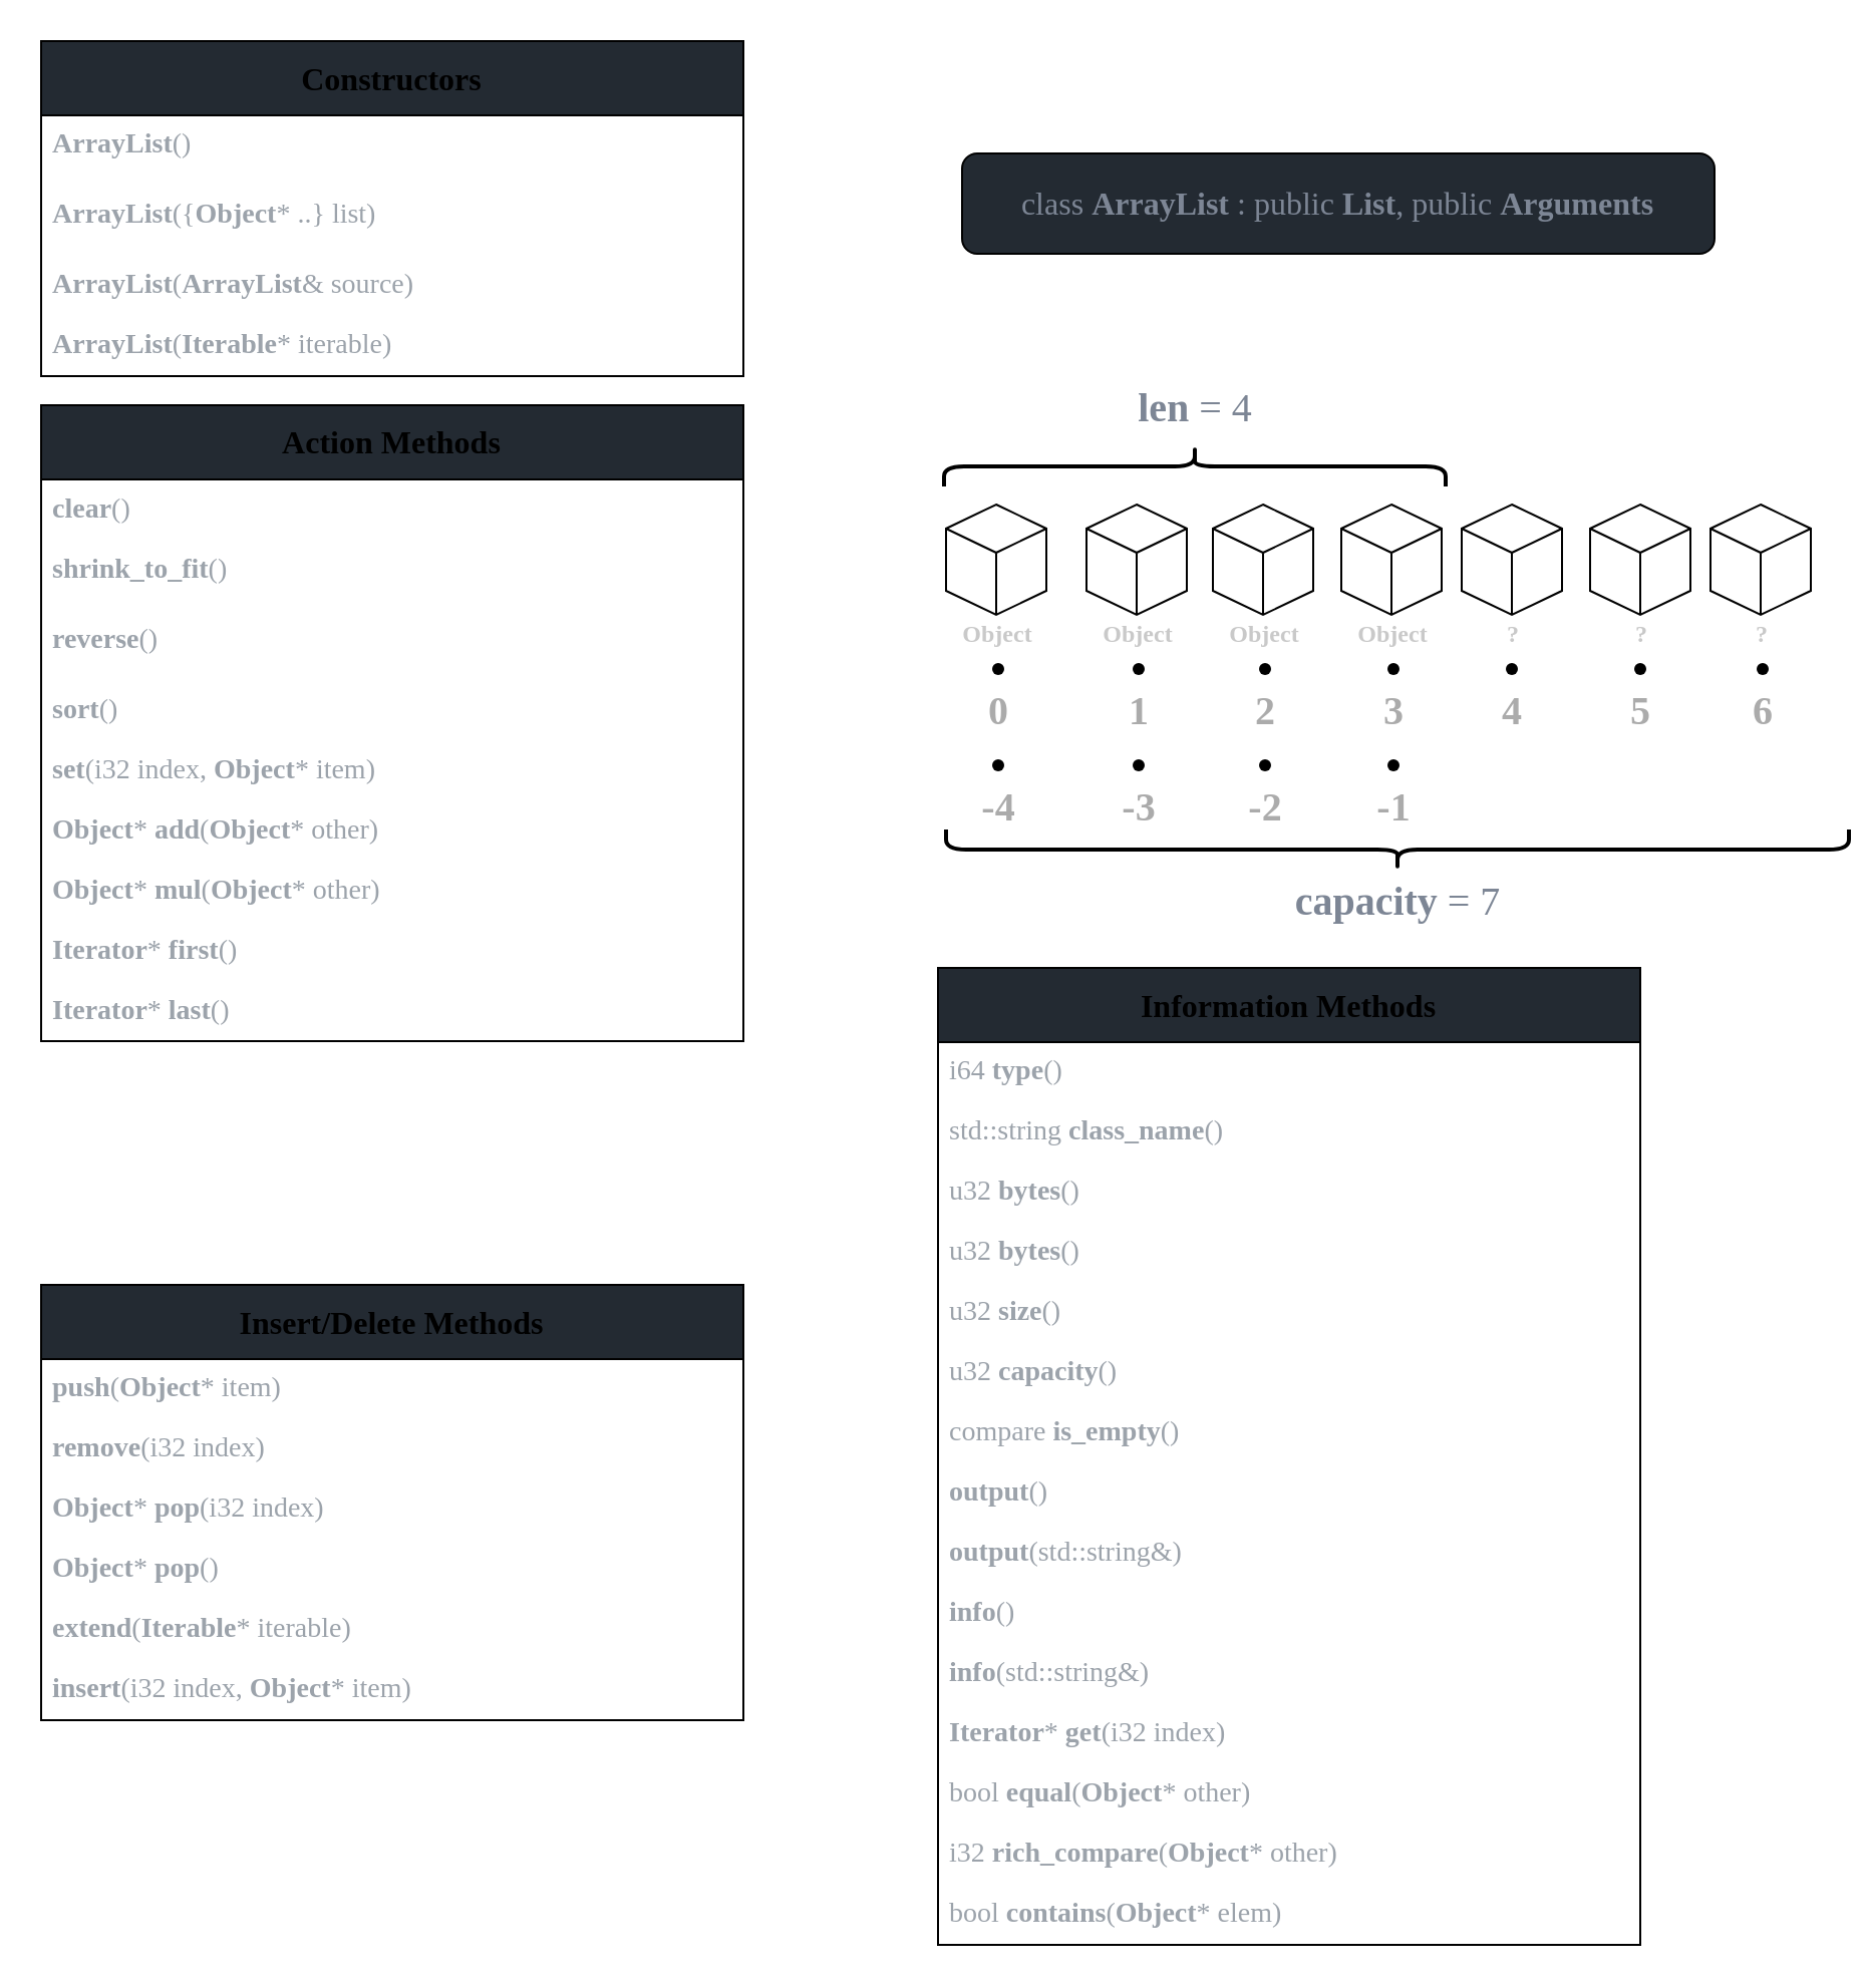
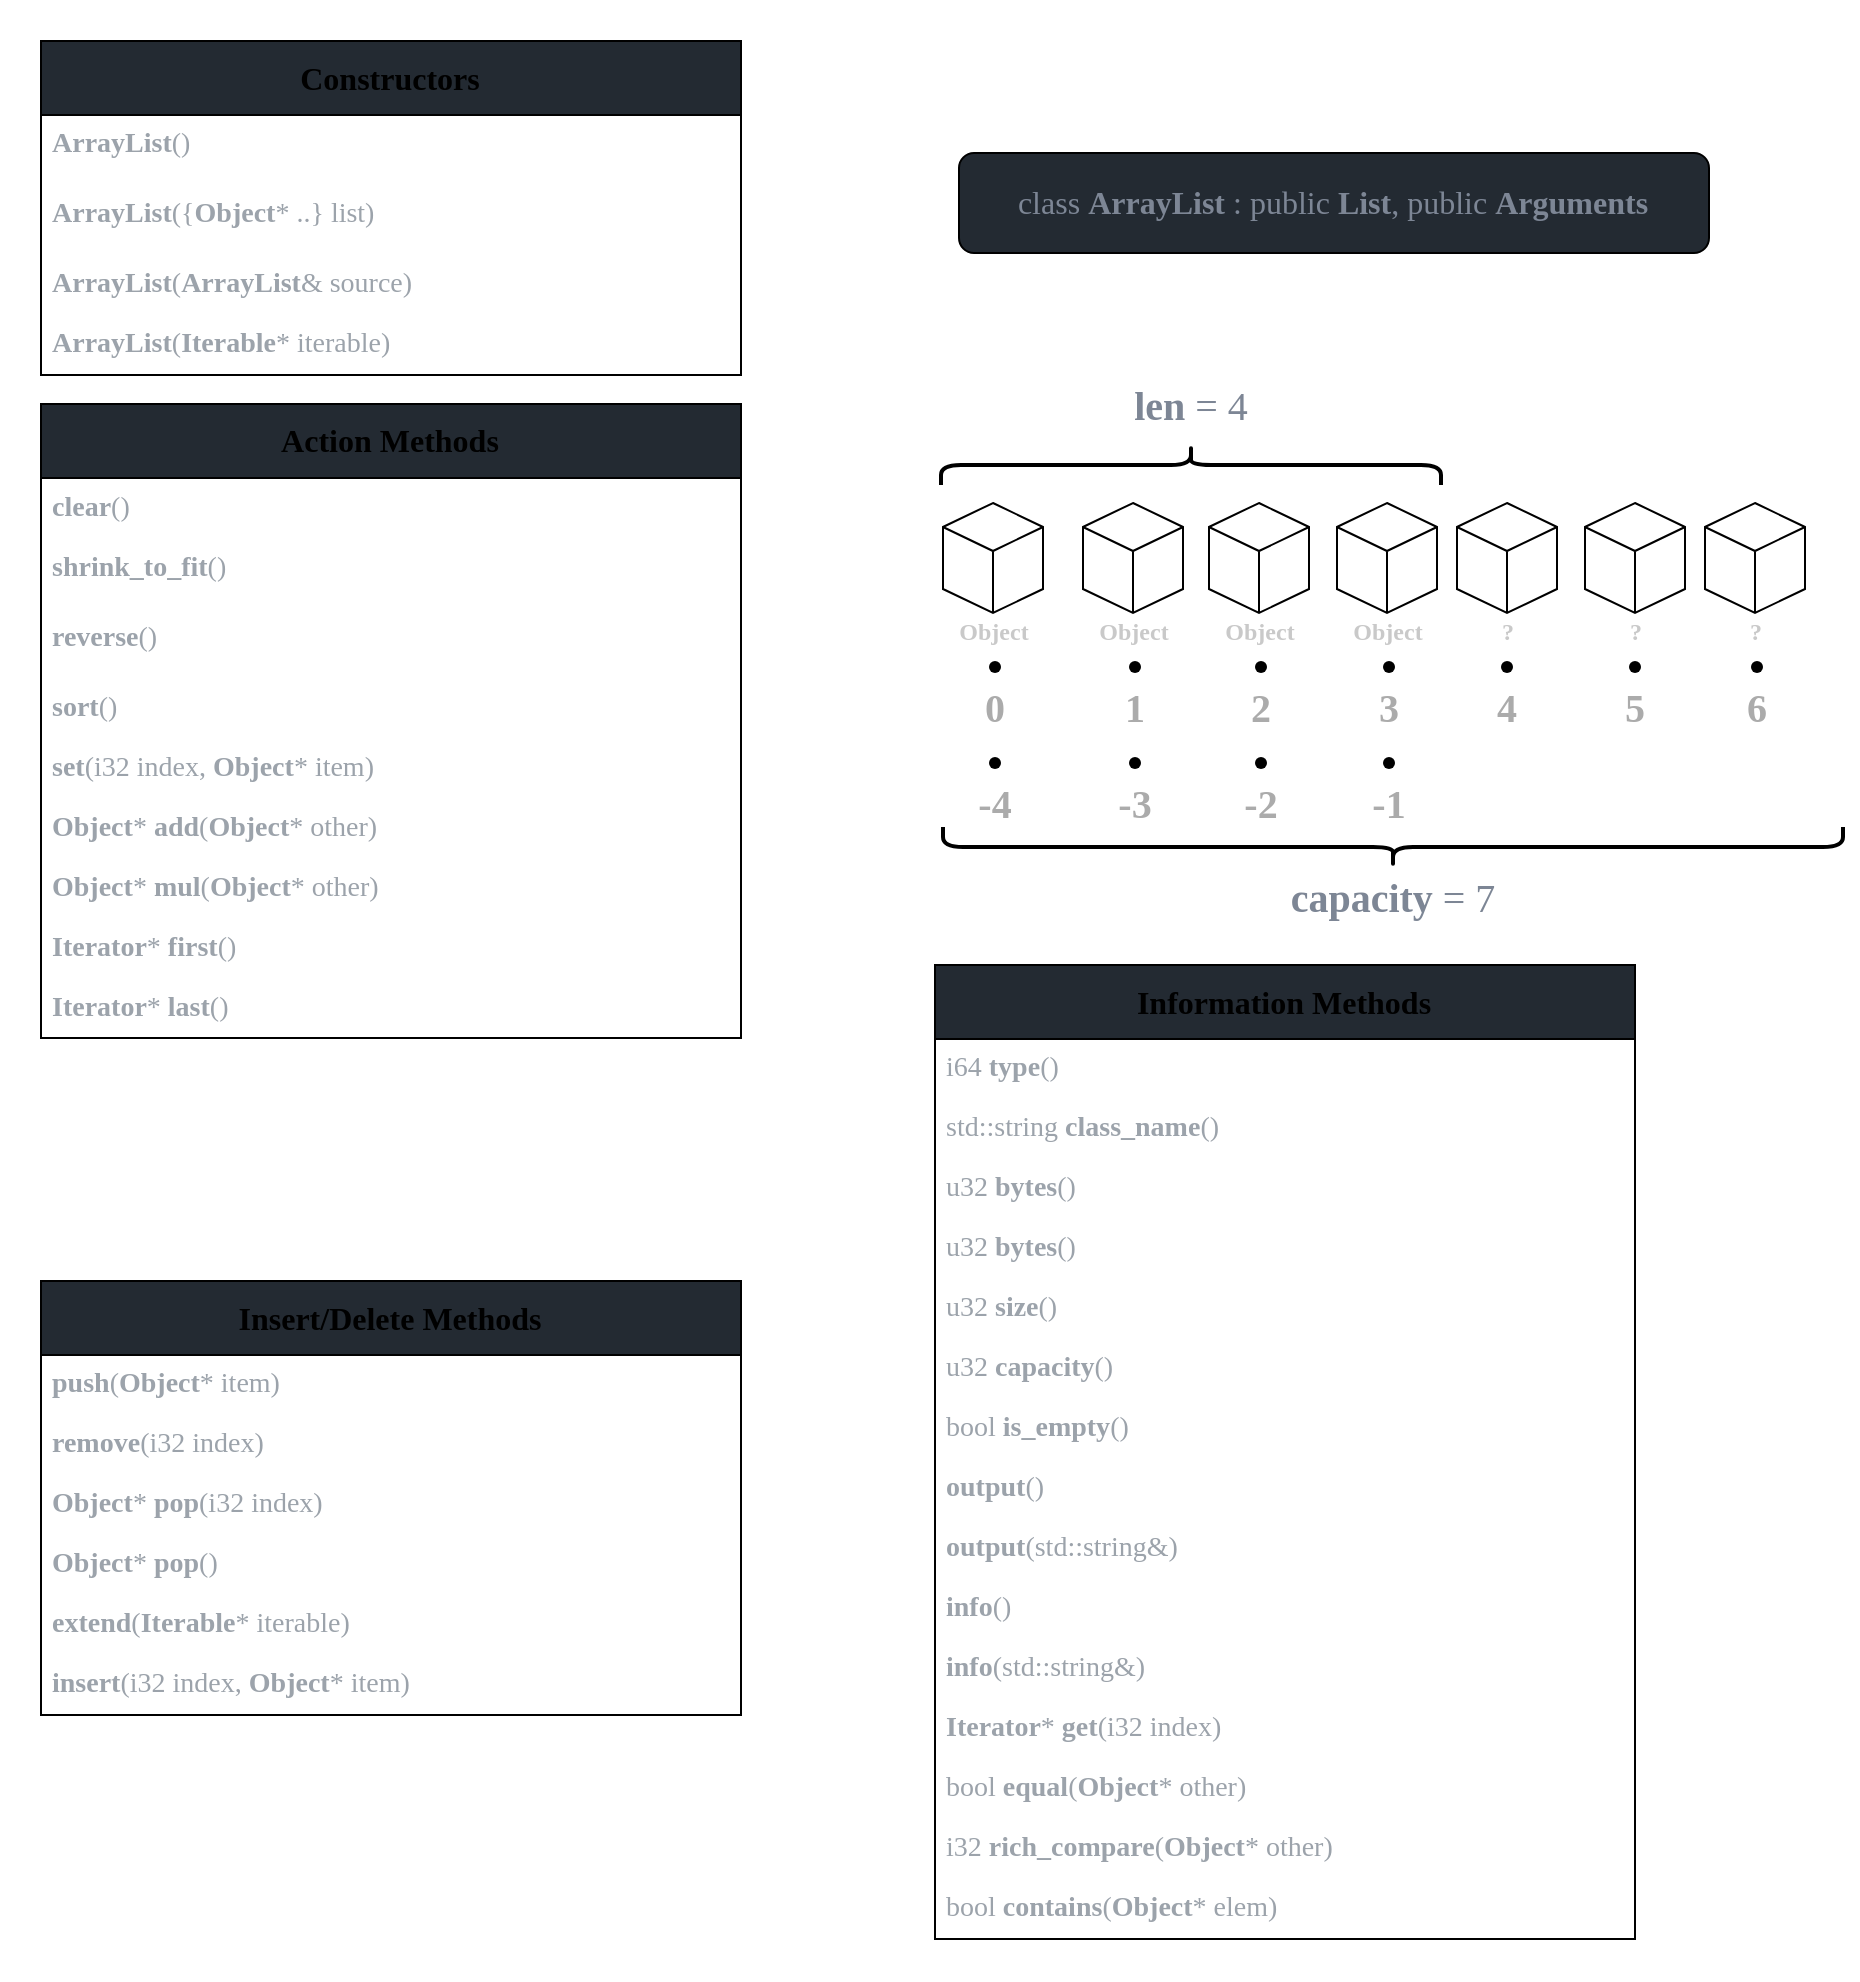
- <mxCell id="67" value="&lt;font style=&quot;font-size: 14px;&quot;&gt;&lt;span style=&quot;font-size: 14px;&quot;&gt;compare&amp;nbsp;&lt;/span&gt;&lt;b style=&quot;font-size: 14px;&quot;&gt;is_empty&lt;/b&gt;()&lt;/font&gt;" style="text;strokeColor=none;fillColor=none;align=left;verticalAlign=middle;spacingLeft=4;spacingRight=4;overflow=hidden;points=[[0,0.5],[1,0.5]];portConstraint=eastwest;rotatable=0;whiteSpace=wrap;html=1;fontFamily=Space Mono;fontSize=14;fontColor=#9CA3AB;" vertex="1" parent="60"><mxGeometry y="217" width="350" height="30" as="geometry" /></mxCell>
+ <mxCell id="67" value="&lt;font style=&quot;font-size: 14px;&quot;&gt;&lt;span style=&quot;font-size: 14px;&quot;&gt;bool&amp;nbsp;&lt;/span&gt;&lt;b style=&quot;font-size: 14px;&quot;&gt;is_empty&lt;/b&gt;()&lt;/font&gt;" style="text;strokeColor=none;fillColor=none;align=left;verticalAlign=middle;spacingLeft=4;spacingRight=4;overflow=hidden;points=[[0,0.5],[1,0.5]];portConstraint=eastwest;rotatable=0;whiteSpace=wrap;html=1;fontFamily=Space Mono;fontSize=14;fontColor=#9CA3AB;" vertex="1" parent="60"><mxGeometry y="217" width="350" height="30" as="geometry" /></mxCell>
